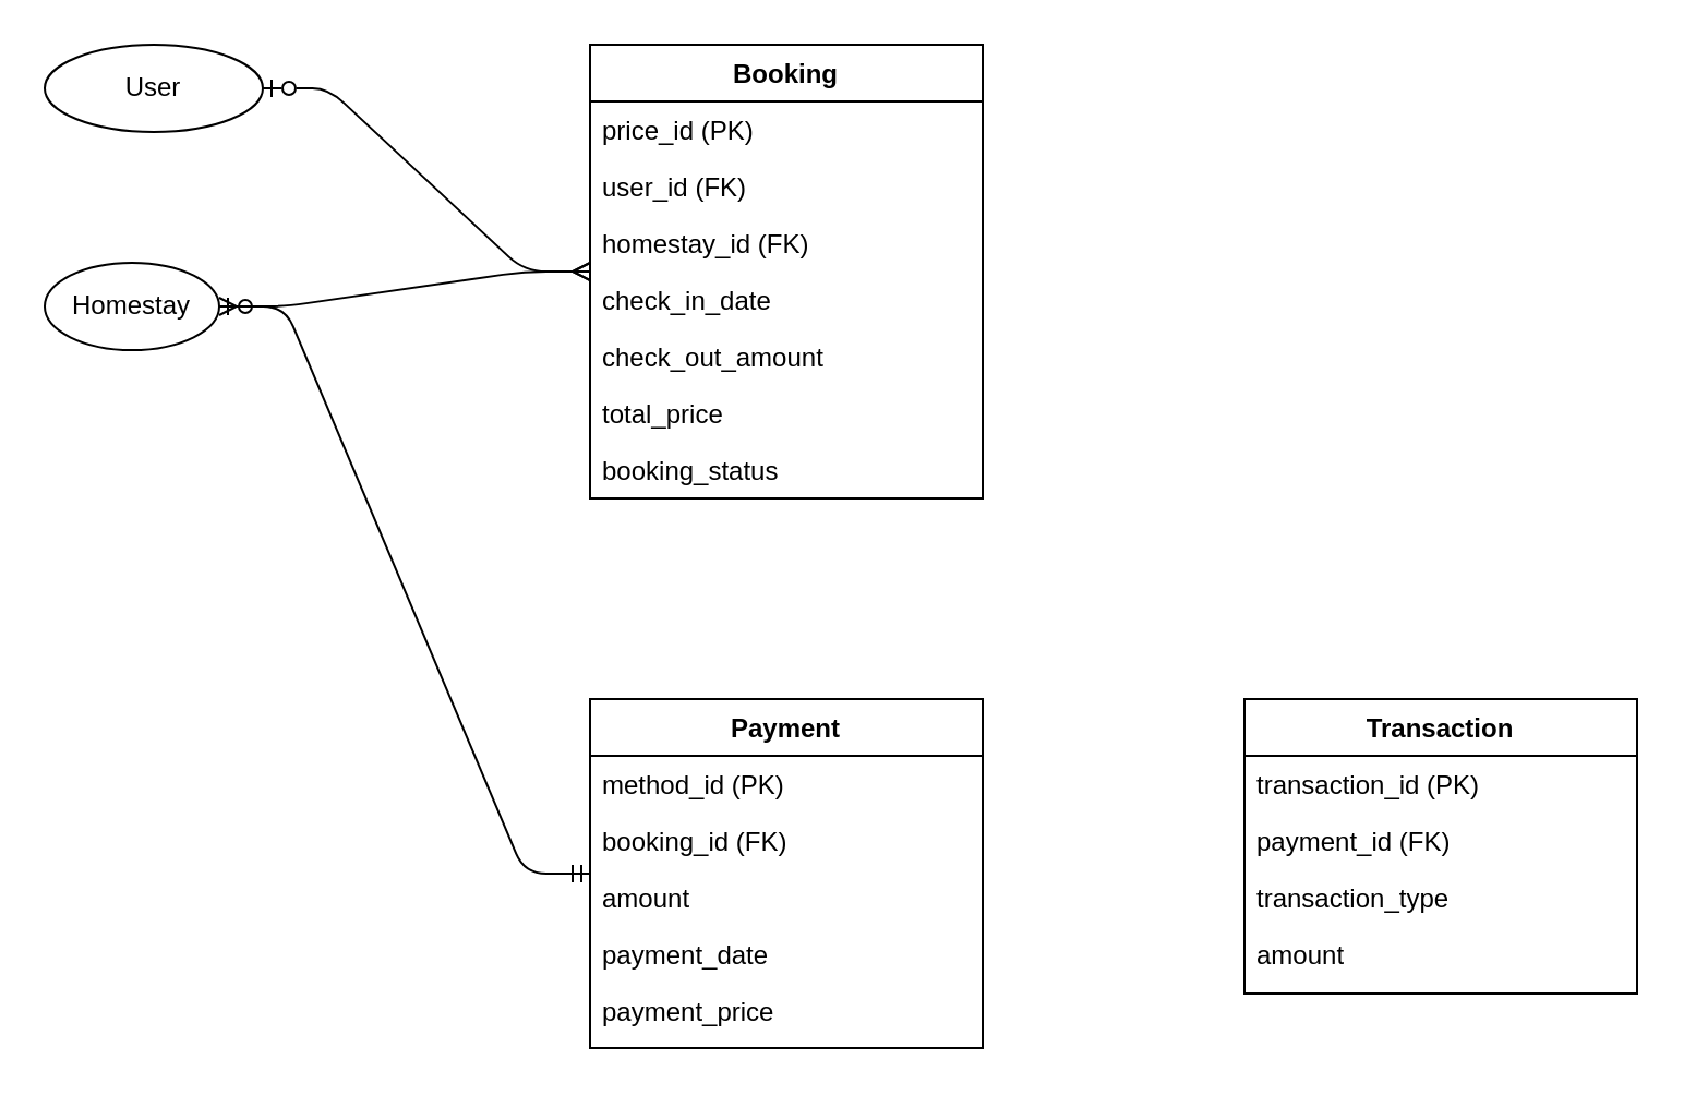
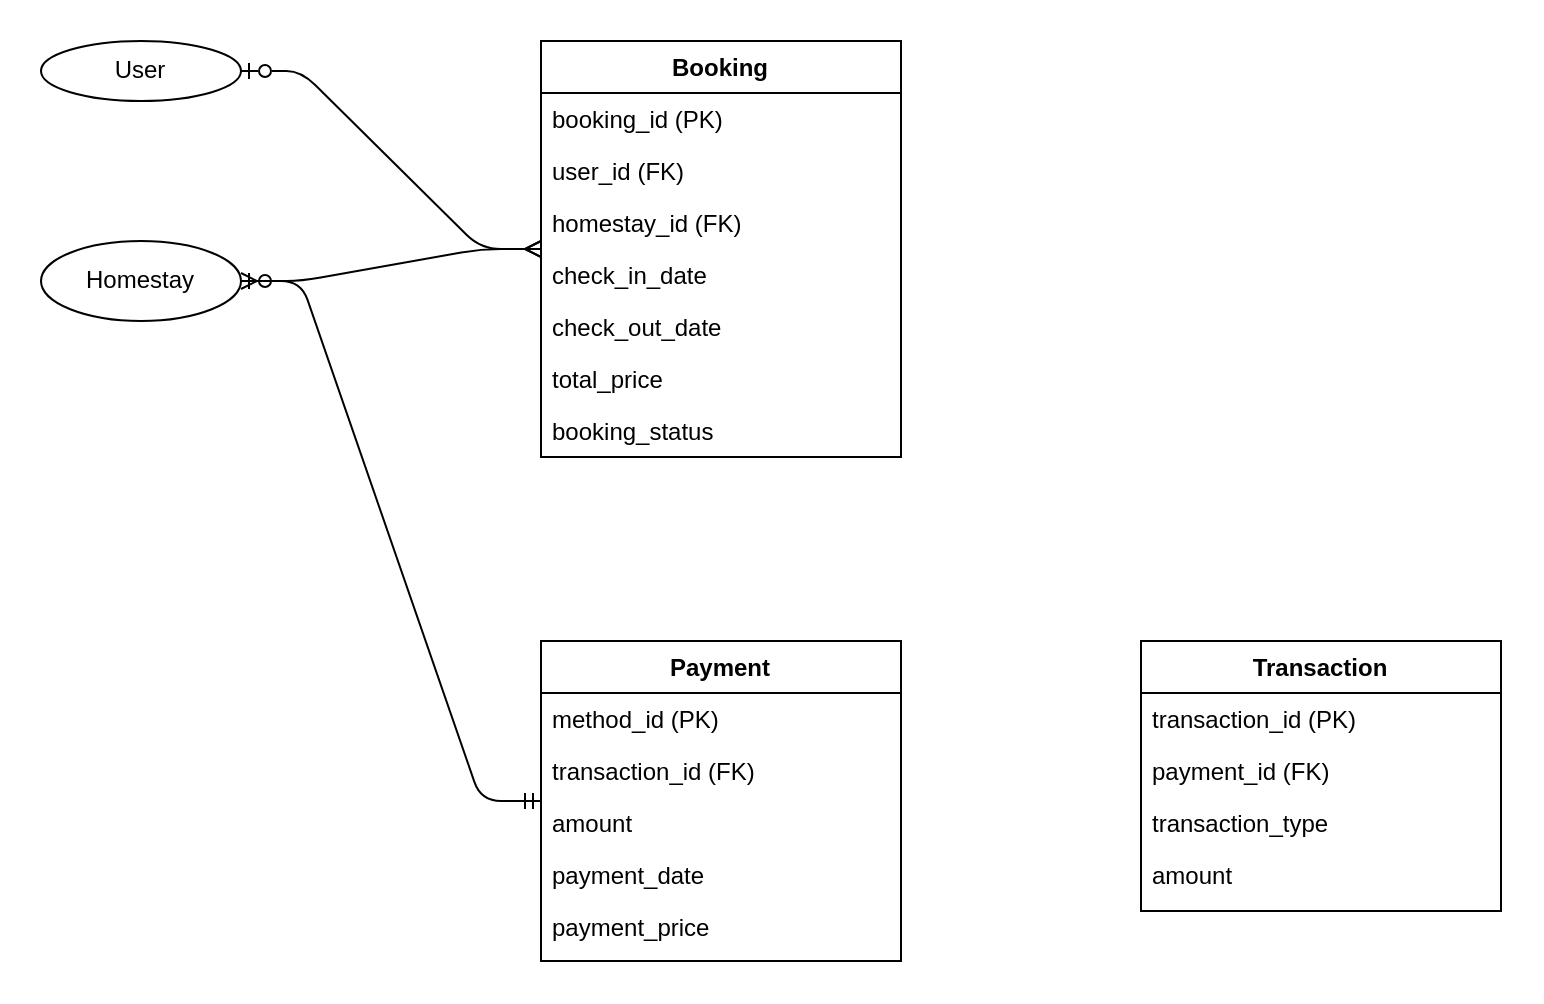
- <mxCell id="21" value="User" style="shape=ellipse;perimeter=ellipsePerimeter;whiteSpace=wrap;html=1;align=center;" parent="1" vertex="1"><mxGeometry x="20" y="20" width="100" height="40" as="geometry" /></mxCell>
+ <mxCell id="21" value="User" style="shape=ellipse;perimeter=ellipsePerimeter;whiteSpace=wrap;html=1;align=center;" parent="1" vertex="1"><mxGeometry x="20" y="20" width="100" height="30" as="geometry" /></mxCell>
- <mxCell id="3" value="price_id (PK)" style="text;align=left;verticalAlign=middle;spacingLeft=4;spacingRight=4;overflow=hidden;portConstraint=eastwest;rotatable=0;" parent="2" vertex="1"><mxGeometry y="26" width="180" height="26" as="geometry" /></mxCell>
+ <mxCell id="3" value="booking_id (PK)" style="text;align=left;verticalAlign=middle;spacingLeft=4;spacingRight=4;overflow=hidden;portConstraint=eastwest;rotatable=0;" parent="2" vertex="1"><mxGeometry y="26" width="180" height="26" as="geometry" /></mxCell>
- <mxCell id="22" value="Homestay" style="shape=ellipse;perimeter=ellipsePerimeter;whiteSpace=wrap;html=1;align=center;" parent="1" vertex="1"><mxGeometry x="20" y="120" width="80" height="40" as="geometry" /></mxCell>
+ <mxCell id="22" value="Homestay" style="shape=ellipse;perimeter=ellipsePerimeter;whiteSpace=wrap;html=1;align=center;" parent="1" vertex="1"><mxGeometry x="20" y="120" width="100" height="40" as="geometry" /></mxCell>
- <mxCell id="7" value="check_out_amount" style="text;align=left;verticalAlign=middle;spacingLeft=4;spacingRight=4;overflow=hidden;portConstraint=eastwest;rotatable=0;" parent="2" vertex="1"><mxGeometry y="130" width="180" height="26" as="geometry" /></mxCell>
+ <mxCell id="7" value="check_out_date" style="text;align=left;verticalAlign=middle;spacingLeft=4;spacingRight=4;overflow=hidden;portConstraint=eastwest;rotatable=0;" parent="2" vertex="1"><mxGeometry y="130" width="180" height="26" as="geometry" /></mxCell>
- <mxCell id="12" value="booking_id (FK)" style="text;align=left;verticalAlign=middle;spacingLeft=4;spacingRight=4;overflow=hidden;portConstraint=eastwest;rotatable=0;" parent="10" vertex="1"><mxGeometry y="52" width="180" height="26" as="geometry" /></mxCell>
+ <mxCell id="12" value="transaction_id (FK)" style="text;align=left;verticalAlign=middle;spacingLeft=4;spacingRight=4;overflow=hidden;portConstraint=eastwest;rotatable=0;" parent="10" vertex="1"><mxGeometry y="52" width="180" height="26" as="geometry" /></mxCell>
